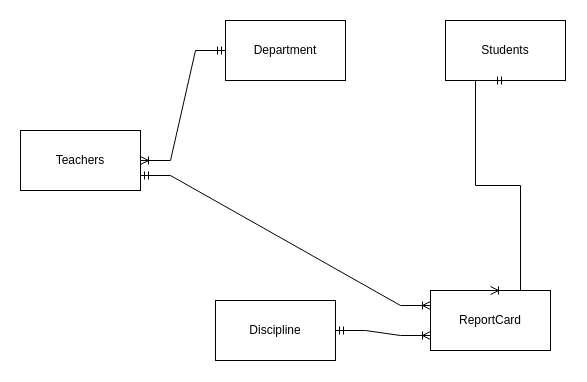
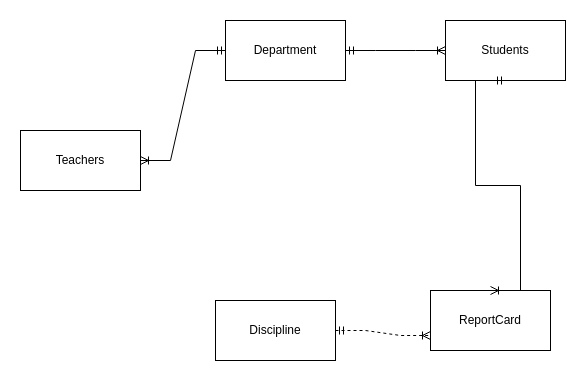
+ <mxCell id="11" value="" style="edgeStyle=entityRelationEdgeStyle;fontSize=12;html=1;endArrow=ERoneToMany;startArrow=ERmandOne;rounded=0;entryX=0;entryY=0.5;entryDx=0;entryDy=0;exitX=1;exitY=0.5;exitDx=0;exitDy=0;" parent="1" source="3" target="4" edge="1"><mxGeometry width="100" height="100" relative="1" as="geometry"><mxPoint x="215" y="90" as="sourcePoint" /><mxPoint x="155" y="10" as="targetPoint" /></mxGeometry></mxCell>
- <mxCell id="8" value="" style="edgeStyle=entityRelationEdgeStyle;fontSize=12;html=1;endArrow=ERoneToMany;startArrow=ERmandOne;rounded=0;entryX=0;entryY=0.25;entryDx=0;entryDy=0;exitX=1;exitY=0.75;exitDx=0;exitDy=0;" parent="1" source="2" target="5" edge="1"><mxGeometry width="100" height="100" relative="1" as="geometry"><mxPoint x="185" y="60" as="sourcePoint" /><mxPoint x="365" y="200" as="targetPoint" /></mxGeometry></mxCell>
- <mxCell id="9" value="" style="edgeStyle=entityRelationEdgeStyle;fontSize=12;html=1;endArrow=ERoneToMany;startArrow=ERmandOne;rounded=0;exitX=1;exitY=0.5;exitDx=0;exitDy=0;entryX=0;entryY=0.75;entryDx=0;entryDy=0;" parent="1" source="6" target="5" edge="1"><mxGeometry width="100" height="100" relative="1" as="geometry"><mxPoint x="365" y="270" as="sourcePoint" /><mxPoint x="475" y="260" as="targetPoint" /></mxGeometry></mxCell>
+ <mxCell id="9" value="" style="edgeStyle=entityRelationEdgeStyle;fontSize=12;html=1;endArrow=ERoneToMany;startArrow=ERmandOne;rounded=0;exitX=1;exitY=0.5;exitDx=0;exitDy=0;entryX=0;entryY=0.75;entryDx=0;entryDy=0;dashed=1;" parent="1" source="6" target="5" edge="1"><mxGeometry width="100" height="100" relative="1" as="geometry"><mxPoint x="365" y="270" as="sourcePoint" /><mxPoint x="475" y="260" as="targetPoint" /></mxGeometry></mxCell>
